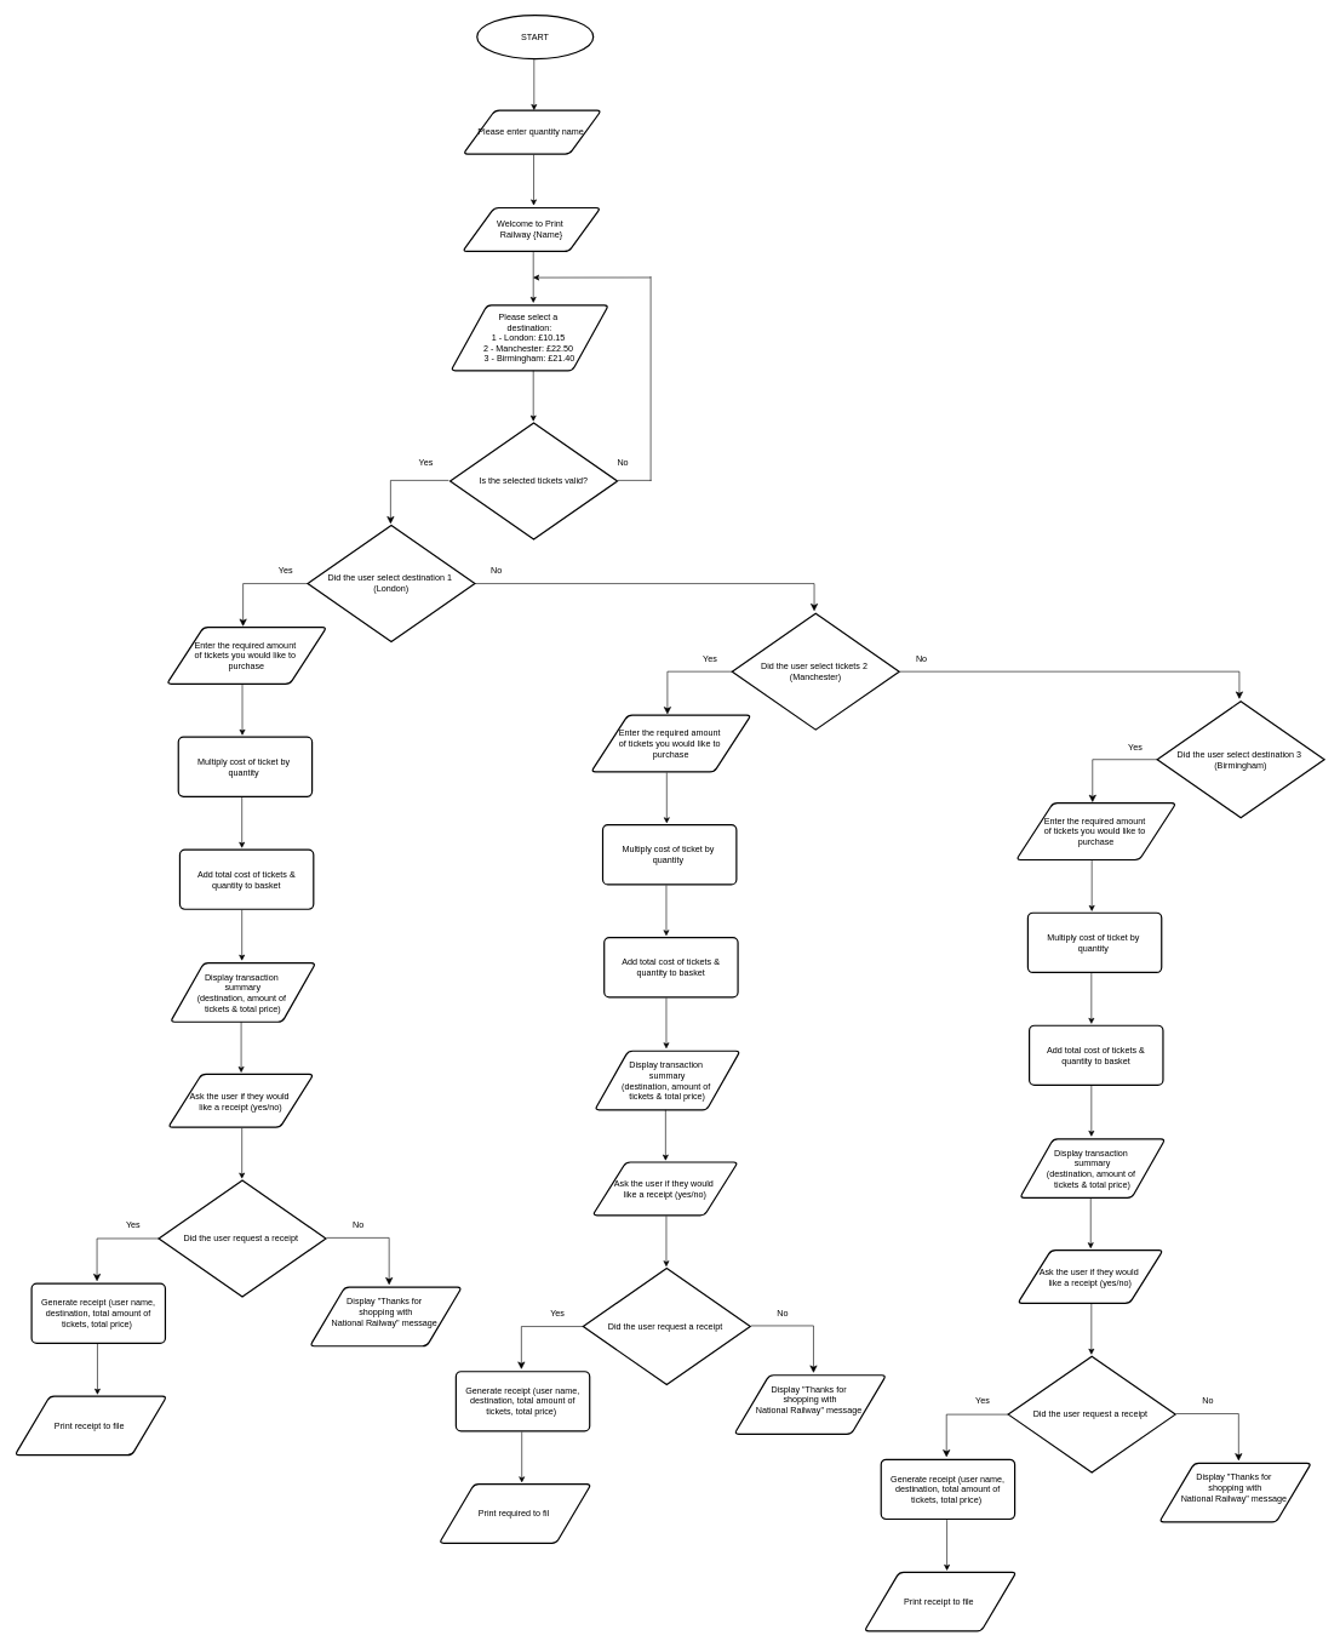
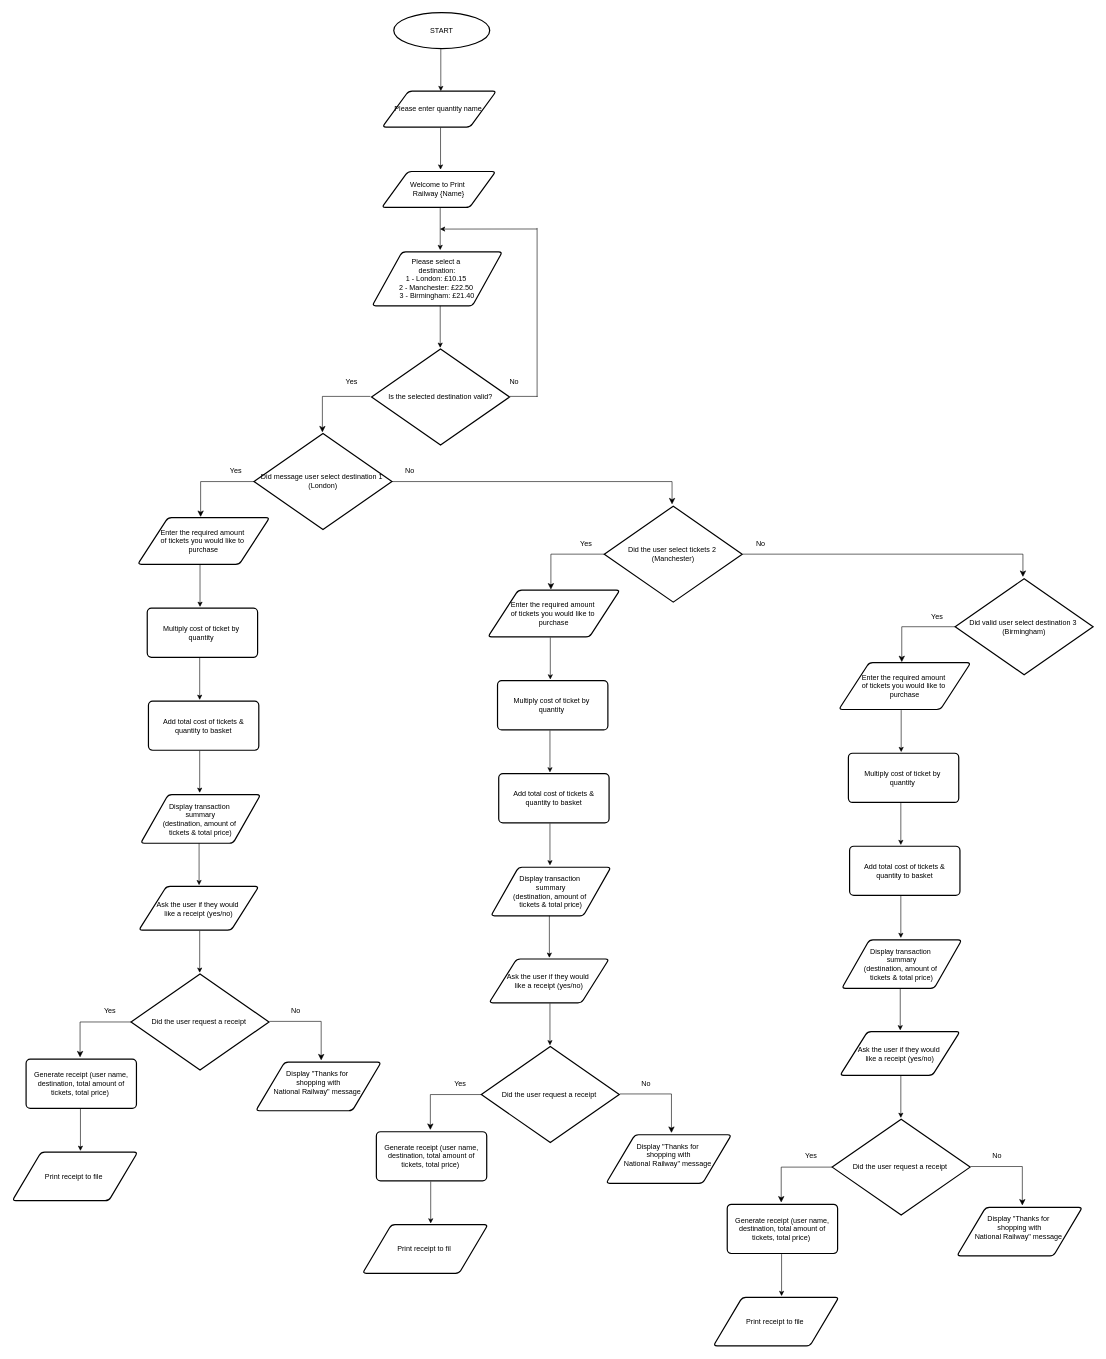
- <mxCell id="7" value="Is the selected tickets valid?" style="strokeWidth=2;html=1;shape=mxgraph.flowchart.decision;whiteSpace=wrap;" parent="1" vertex="1"><mxGeometry x="619" y="581" width="230" height="160" as="geometry" /></mxCell>
+ <mxCell id="7" value="Is the selected destination valid?" style="strokeWidth=2;html=1;shape=mxgraph.flowchart.decision;whiteSpace=wrap;" parent="1" vertex="1"><mxGeometry x="619" y="581" width="230" height="160" as="geometry" /></mxCell>
- <mxCell id="10" value="Did the user select destination 1&amp;nbsp;&lt;div&gt;(London)&lt;/div&gt;" style="strokeWidth=2;html=1;shape=mxgraph.flowchart.decision;whiteSpace=wrap;" parent="1" vertex="1"><mxGeometry x="423" y="722" width="230" height="160" as="geometry" /></mxCell>
+ <mxCell id="10" value="Did message user select destination 1&amp;nbsp;&lt;div&gt;(London)&lt;/div&gt;" style="strokeWidth=2;html=1;shape=mxgraph.flowchart.decision;whiteSpace=wrap;" parent="1" vertex="1"><mxGeometry x="423" y="722" width="230" height="160" as="geometry" /></mxCell>
- <mxCell id="65" value="Did the user select destination 3&amp;nbsp;&lt;div&gt;(Birmingham)&lt;/div&gt;" style="strokeWidth=2;html=1;shape=mxgraph.flowchart.decision;whiteSpace=wrap;" parent="1" vertex="1"><mxGeometry x="1592" y="964" width="230" height="160" as="geometry" /></mxCell>
+ <mxCell id="65" value="Did valid user select destination 3&amp;nbsp;&lt;div&gt;(Birmingham)&lt;/div&gt;" style="strokeWidth=2;html=1;shape=mxgraph.flowchart.decision;whiteSpace=wrap;" parent="1" vertex="1"><mxGeometry x="1592" y="964" width="230" height="160" as="geometry" /></mxCell>
- <mxCell id="60" value="Print required to fil&amp;nbsp;" style="shape=parallelogram;html=1;strokeWidth=2;perimeter=parallelogramPerimeter;whiteSpace=wrap;rounded=1;arcSize=12;size=0.23;" parent="1" vertex="1"><mxGeometry x="604" y="2041" width="209" height="81" as="geometry" /></mxCell>
+ <mxCell id="60" value="Print receipt to fil&amp;nbsp;" style="shape=parallelogram;html=1;strokeWidth=2;perimeter=parallelogramPerimeter;whiteSpace=wrap;rounded=1;arcSize=12;size=0.23;" parent="1" vertex="1"><mxGeometry x="604" y="2041" width="209" height="81" as="geometry" /></mxCell>
